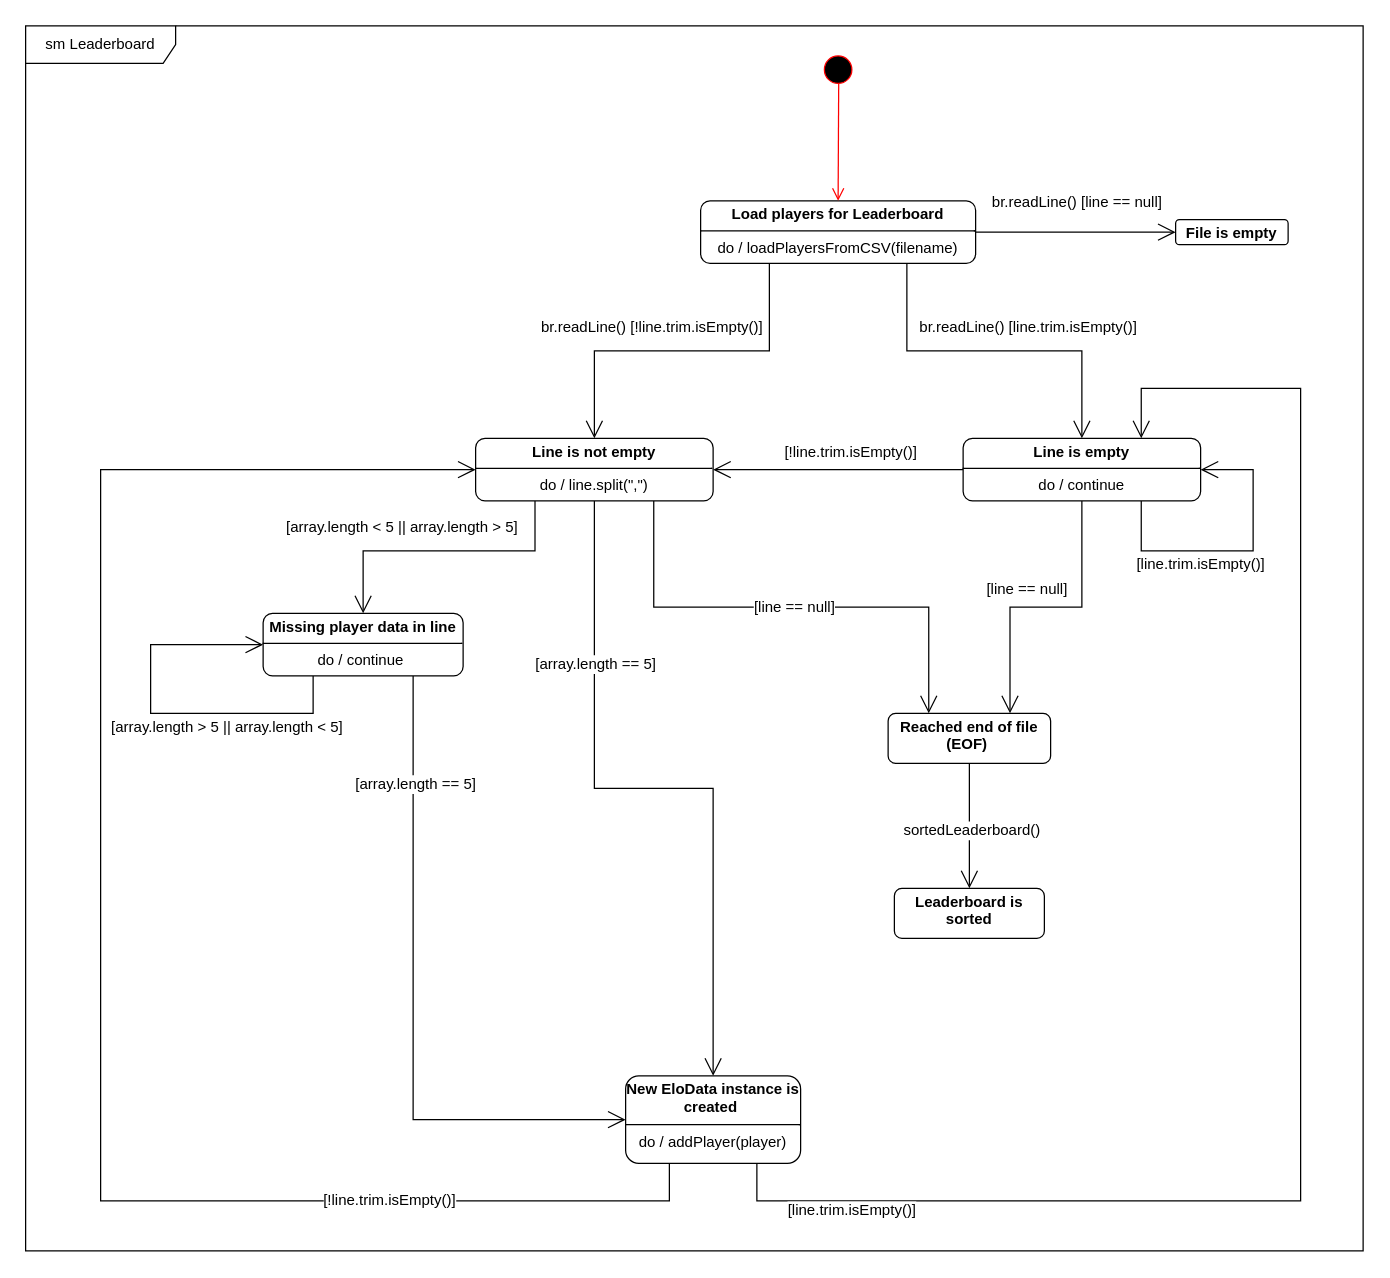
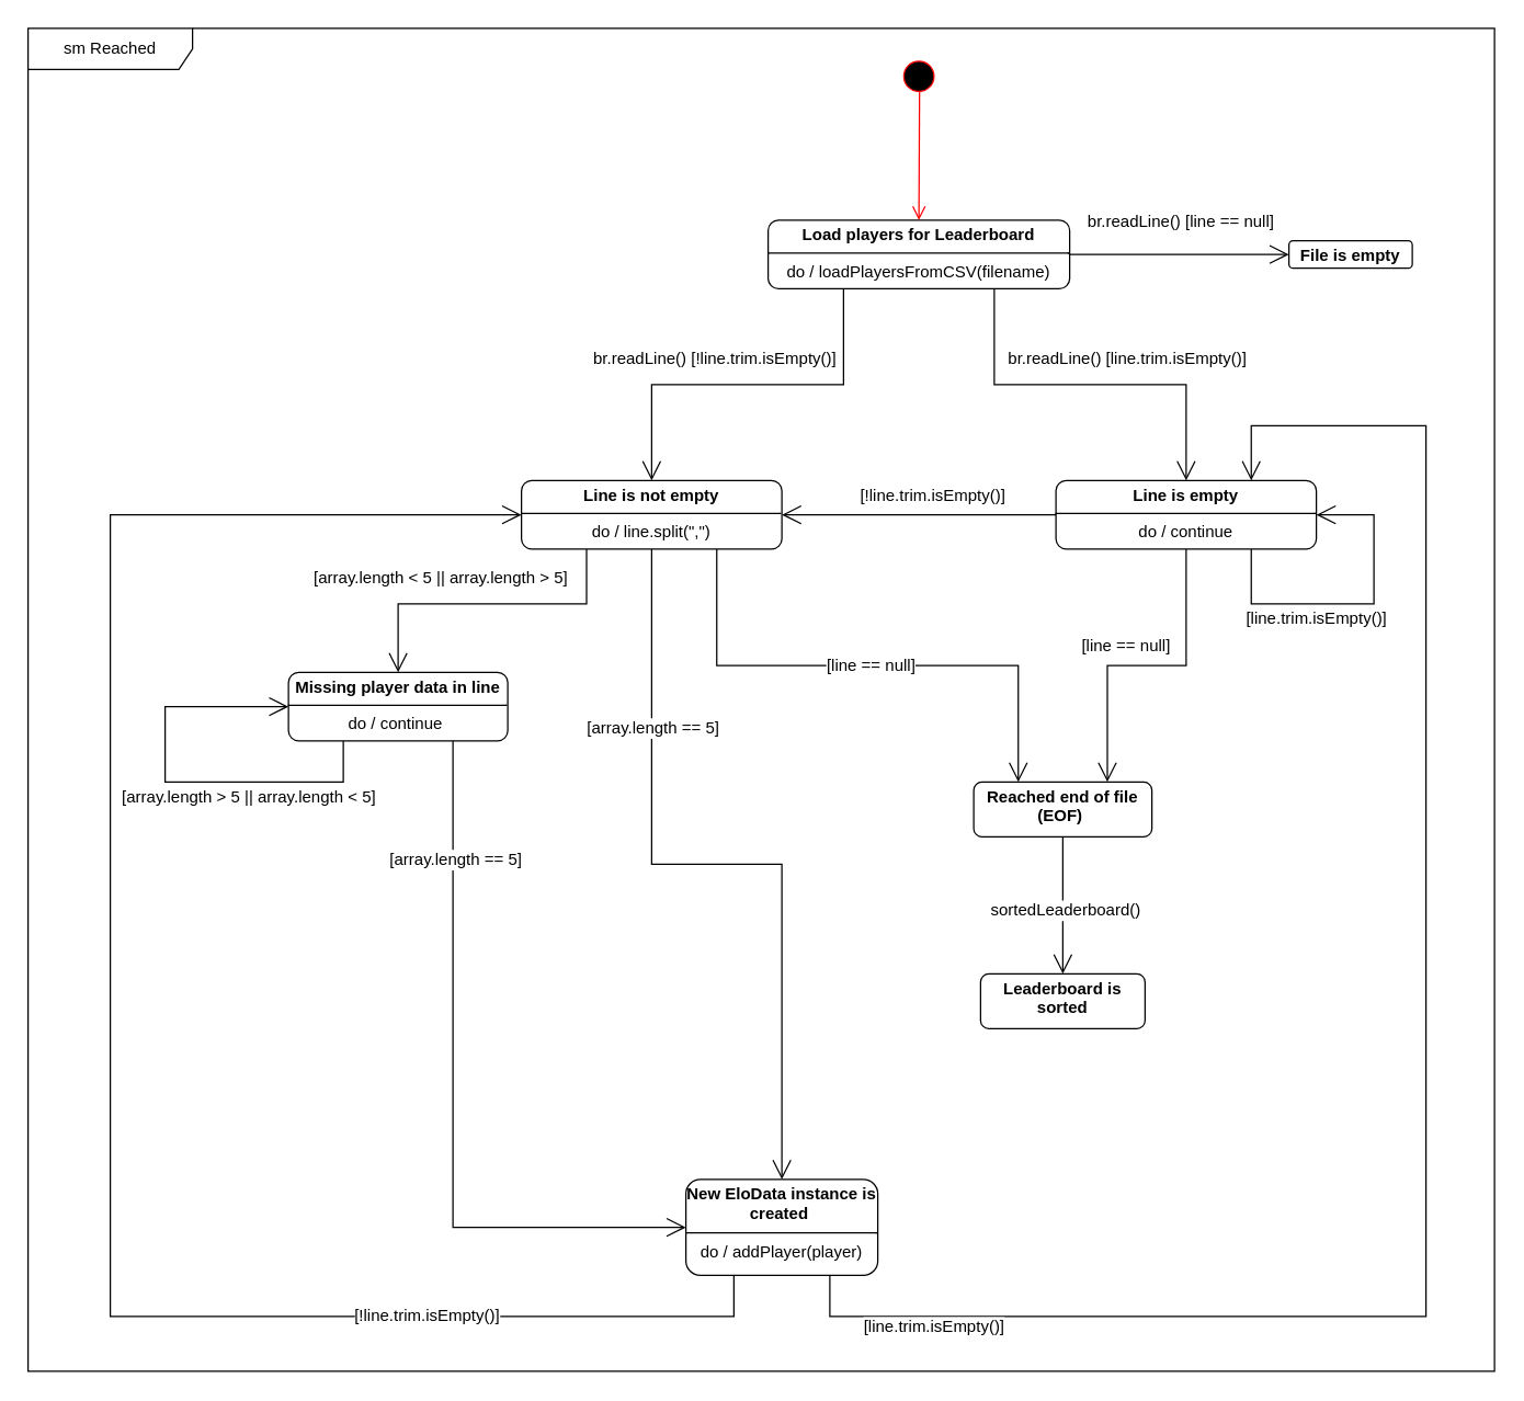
- <mxCell id="40" value="sm Leaderboard" style="shape=umlFrame;whiteSpace=wrap;html=1;pointerEvents=0;width=120;height=30;" vertex="1" parent="1"><mxGeometry x="20" y="20" width="1070" height="980" as="geometry" /></mxCell>
+ <mxCell id="40" value="sm Reached" style="shape=umlFrame;whiteSpace=wrap;html=1;pointerEvents=0;width=120;height=30;" vertex="1" parent="1"><mxGeometry x="20" y="20" width="1070" height="980" as="geometry" /></mxCell>
